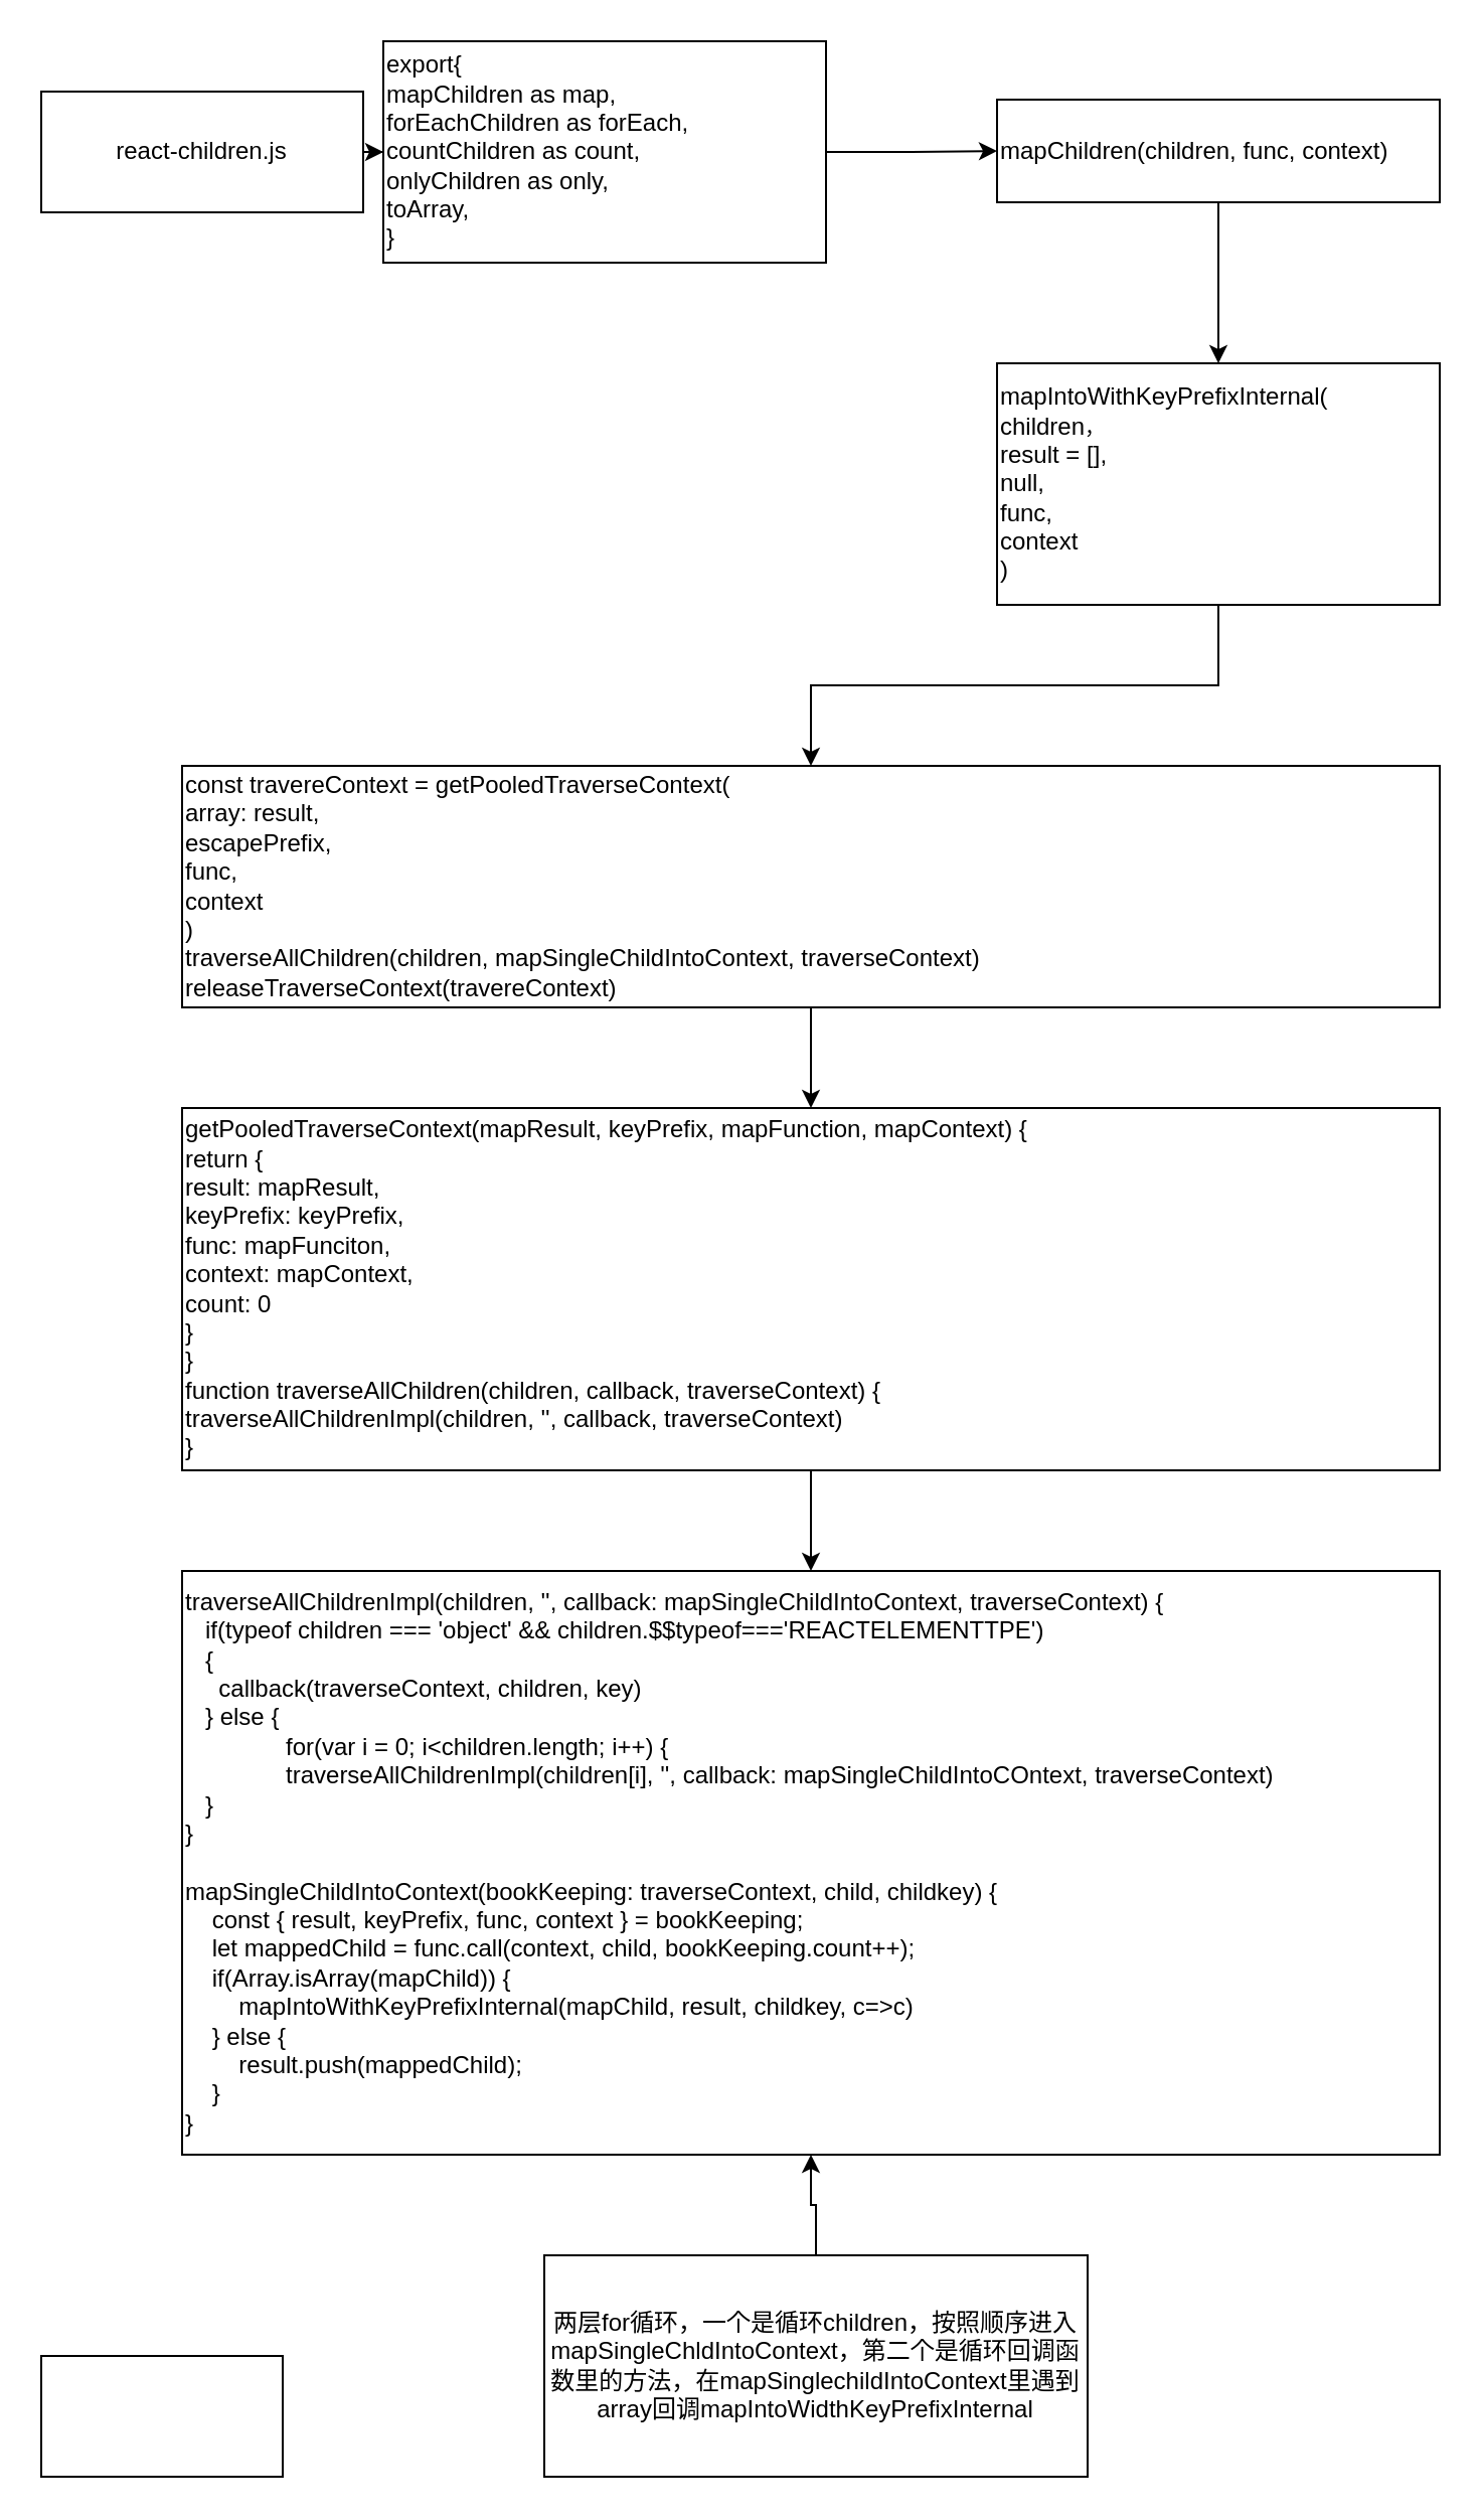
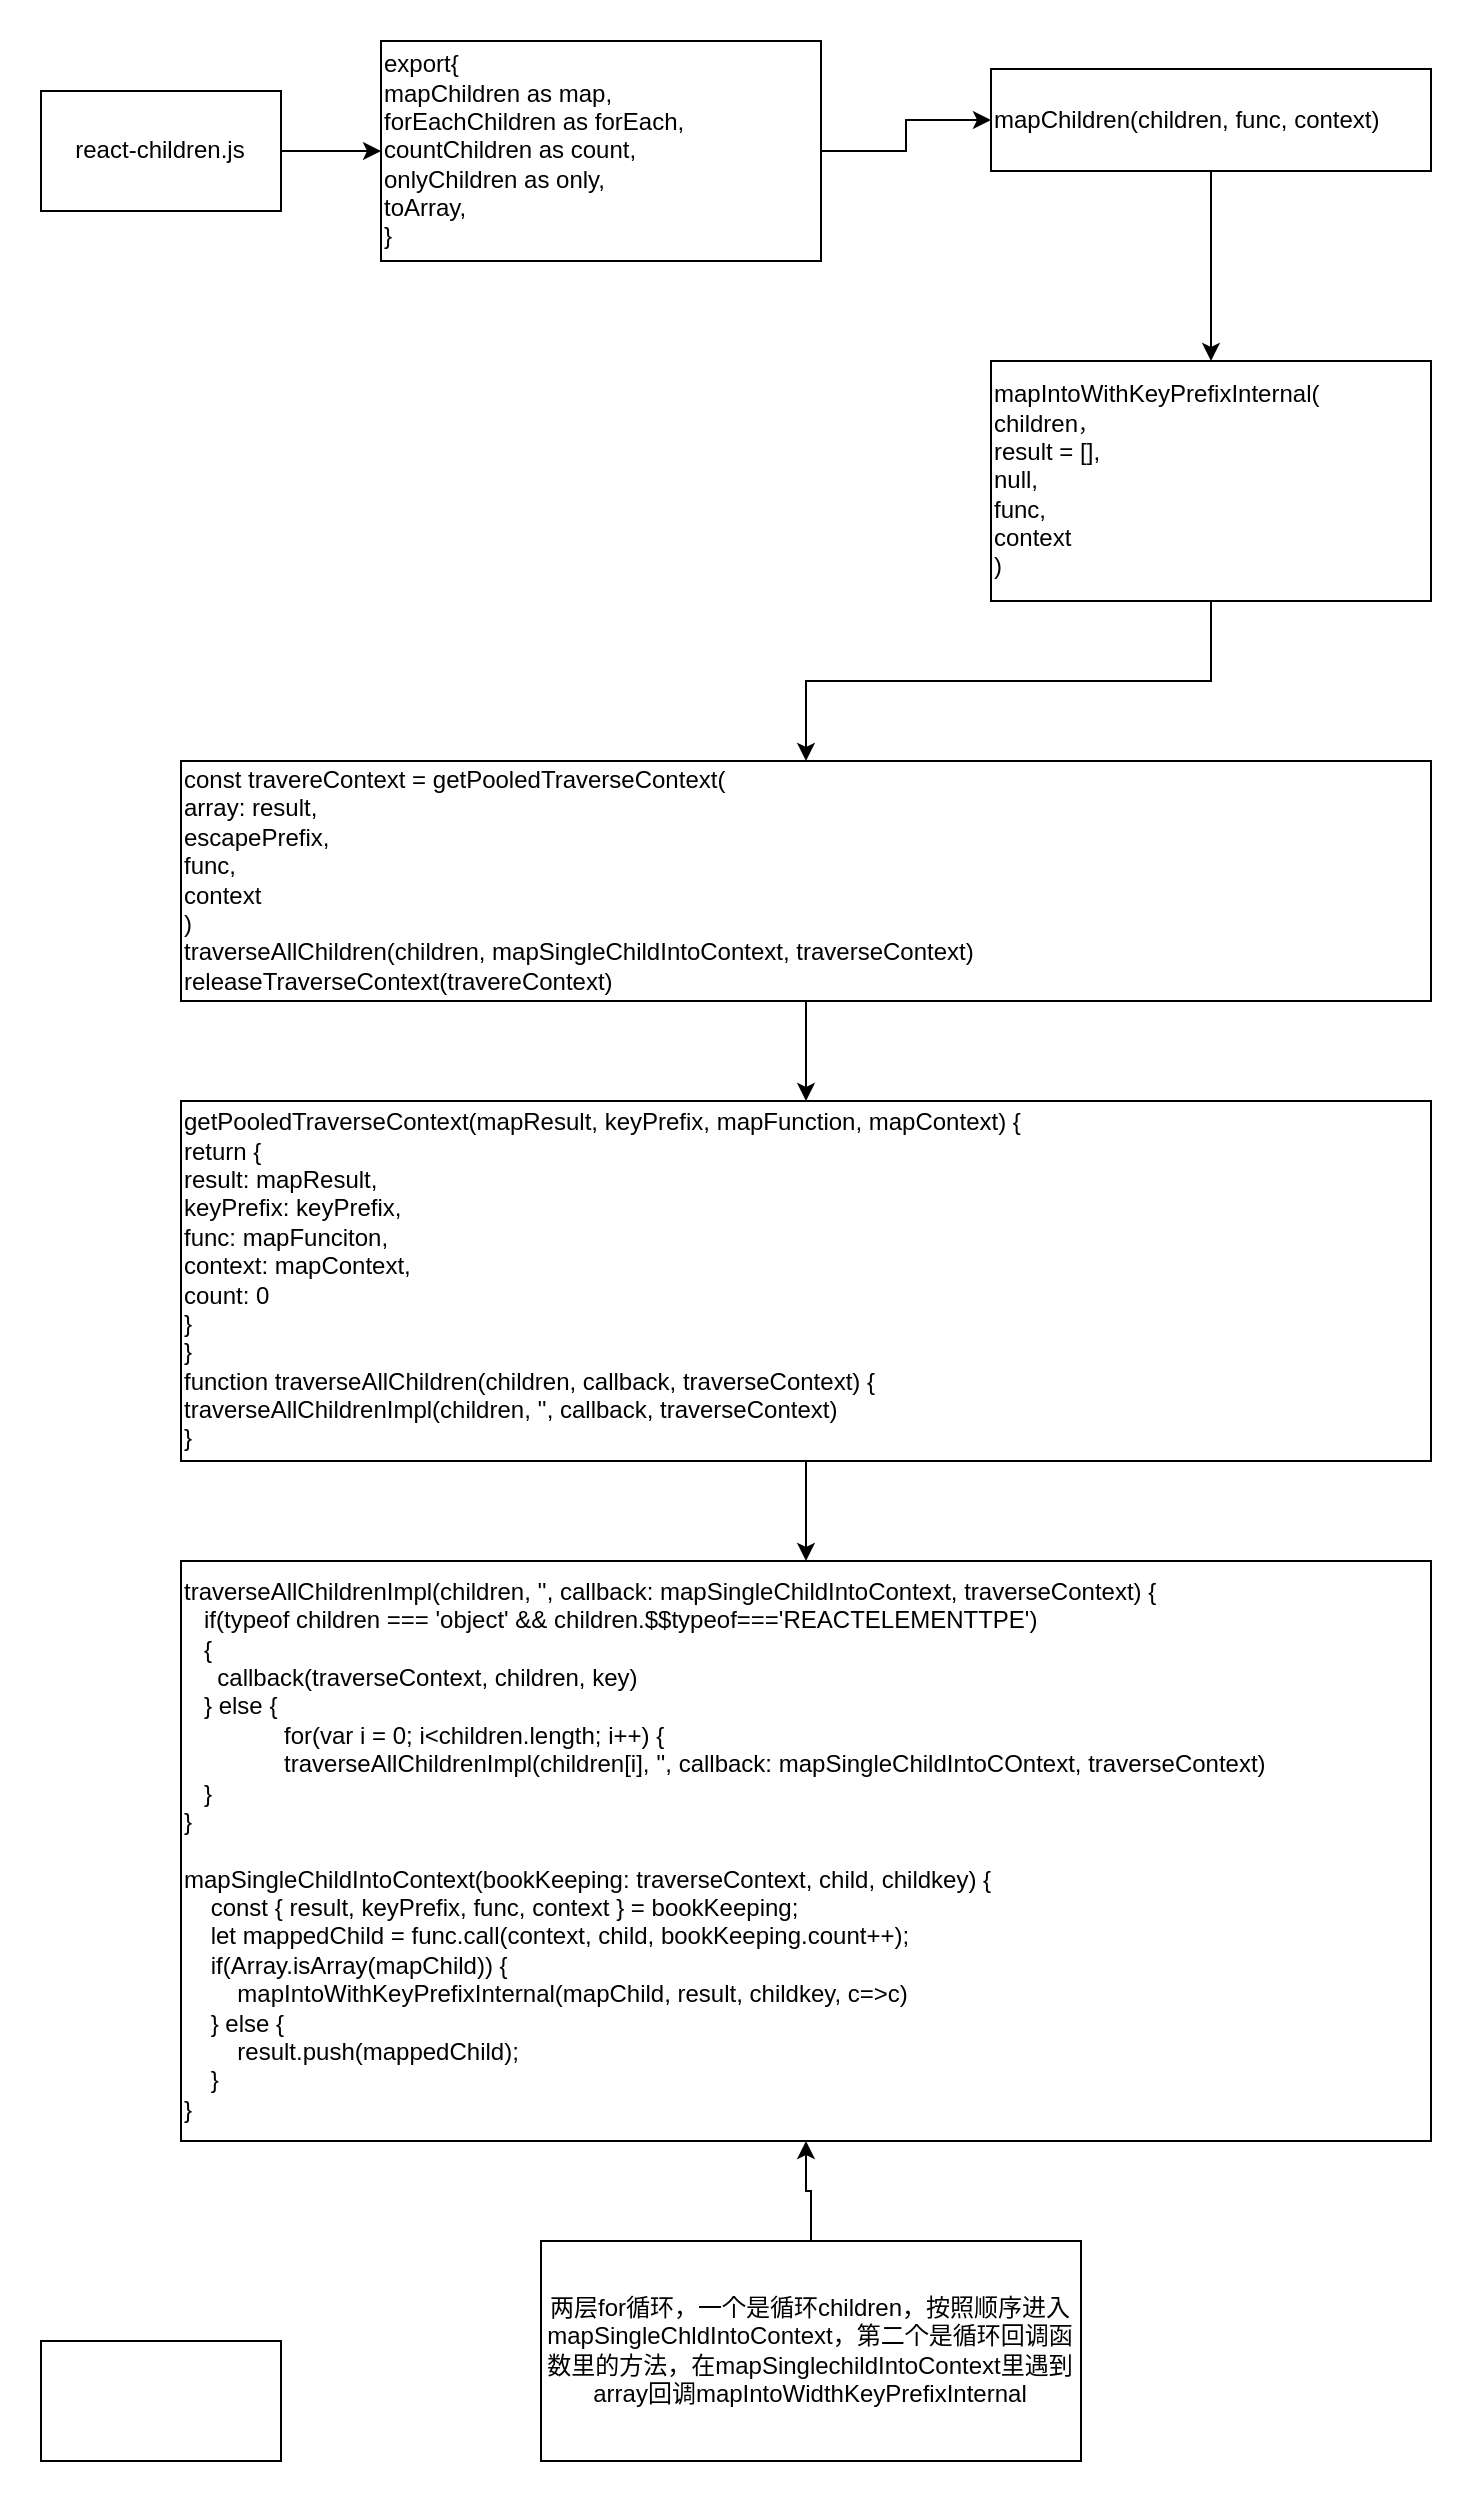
- <mxCell id="7" value="mapChildren(children, func, context)&lt;br&gt;" style="rounded=0;whiteSpace=wrap;html=1;align=left;" parent="1" vertex="1"><mxGeometry x="495" y="49" width="220" height="51" as="geometry" /></mxCell>
+ <mxCell id="7" value="mapChildren(children, func, context)&lt;br&gt;" style="rounded=0;whiteSpace=wrap;html=1;align=left;" parent="1" vertex="1"><mxGeometry x="495" y="34" width="220" height="51" as="geometry" /></mxCell>
- <mxCell id="3" value="react-children.js&lt;br&gt;" style="rounded=0;whiteSpace=wrap;html=1;" parent="1" vertex="1"><mxGeometry x="20" y="45" width="160" height="60" as="geometry" /></mxCell>
+ <mxCell id="3" value="react-children.js&lt;br&gt;" style="rounded=0;whiteSpace=wrap;html=1;" parent="1" vertex="1"><mxGeometry x="20" y="45" width="120" height="60" as="geometry" /></mxCell>
